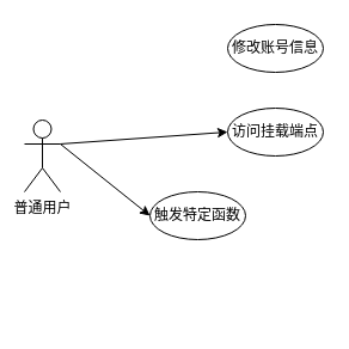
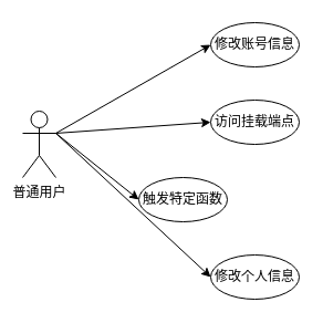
+ <mxCell id="2" style="rounded=0;orthogonalLoop=1;jettySize=auto;html=1;exitX=1;exitY=0.333;exitDx=0;exitDy=0;exitPerimeter=0;entryX=0;entryY=0.5;entryDx=0;entryDy=0;" parent="1" source="6" target="7" edge="1"><mxGeometry relative="1" as="geometry" /></mxCell>
+ <mxCell id="5" style="edgeStyle=none;rounded=0;orthogonalLoop=1;jettySize=auto;html=1;exitX=1;exitY=0.333;exitDx=0;exitDy=0;exitPerimeter=0;entryX=0;entryY=0.5;entryDx=0;entryDy=0;" parent="1" source="6" target="10" edge="1"><mxGeometry relative="1" as="geometry" /></mxCell>
+ <mxCell id="10" value="修改个人信息" style="ellipse;whiteSpace=wrap;html=1;" parent="1" vertex="1"><mxGeometry x="190" y="230" width="80" height="40" as="geometry" /></mxCell>
